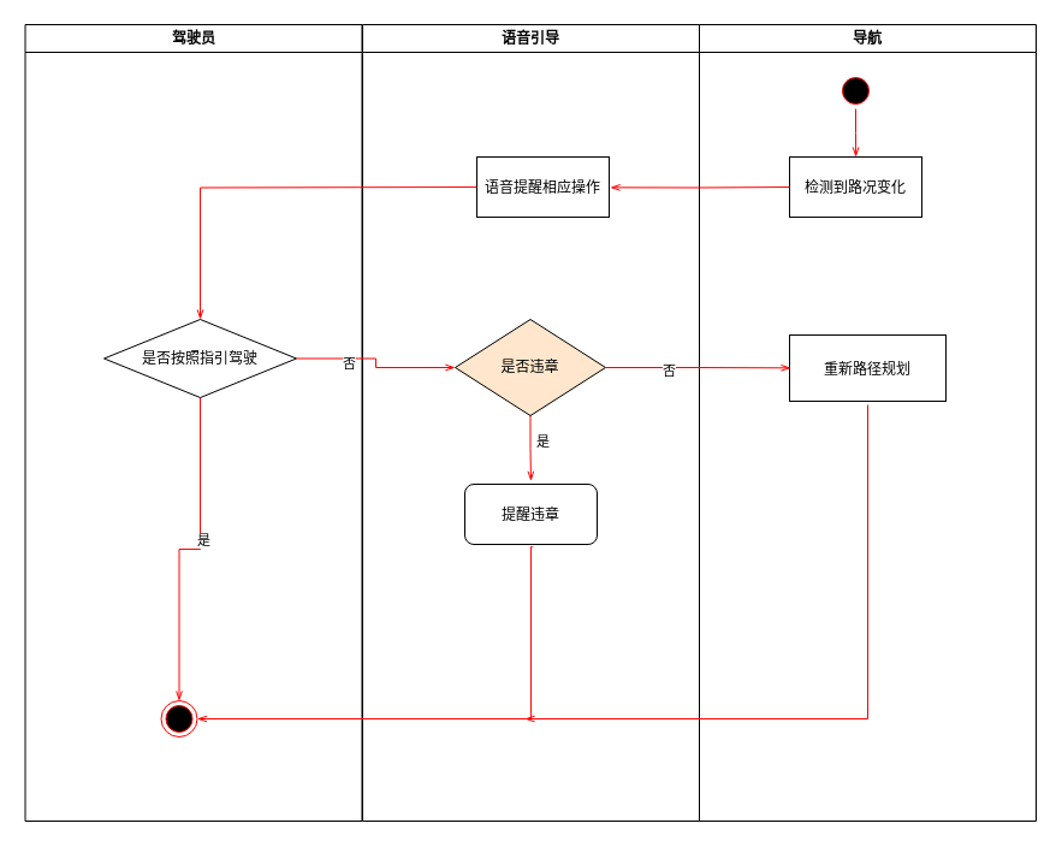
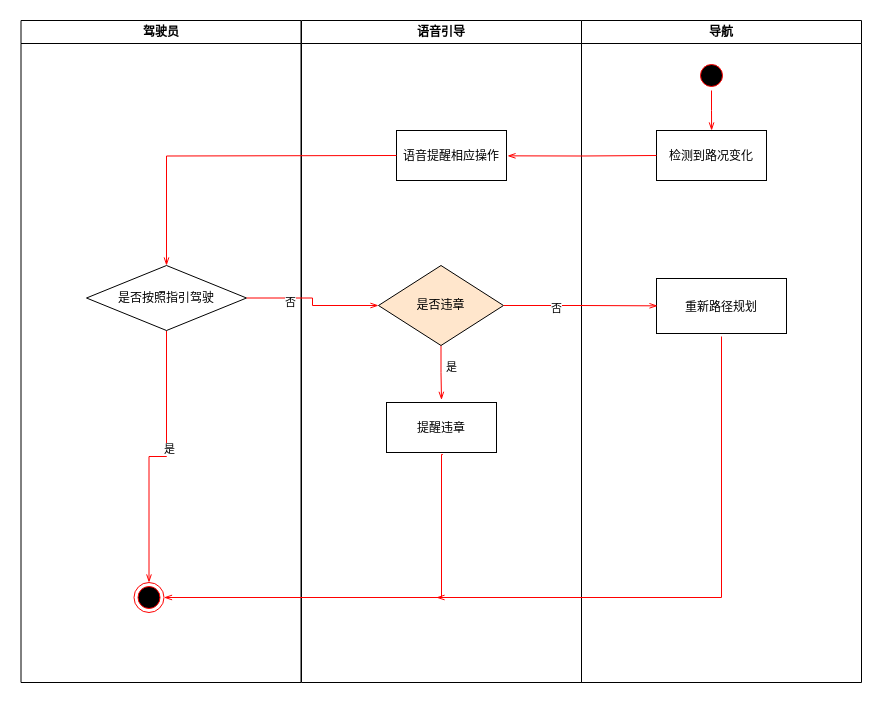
- <mxCell id="9" value="提醒违章" style="rounded=1;" vertex="1" parent="7"><mxGeometry x="85" y="382" width="110" height="50" as="geometry" /></mxCell>
+ <mxCell id="9" value="提醒违章" style="" vertex="1" parent="7"><mxGeometry x="85" y="382" width="110" height="50" as="geometry" /></mxCell>
